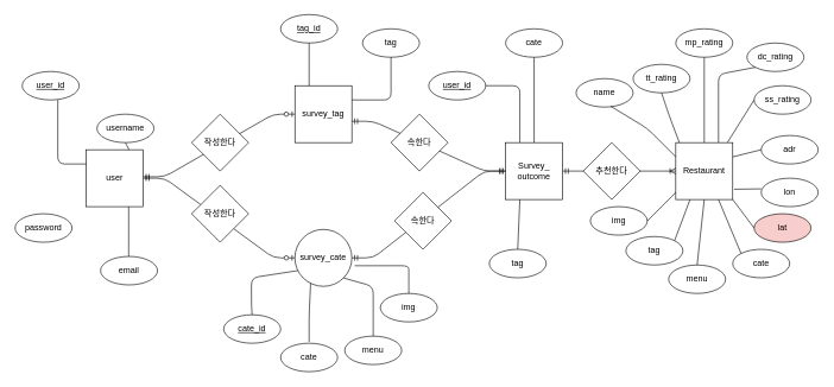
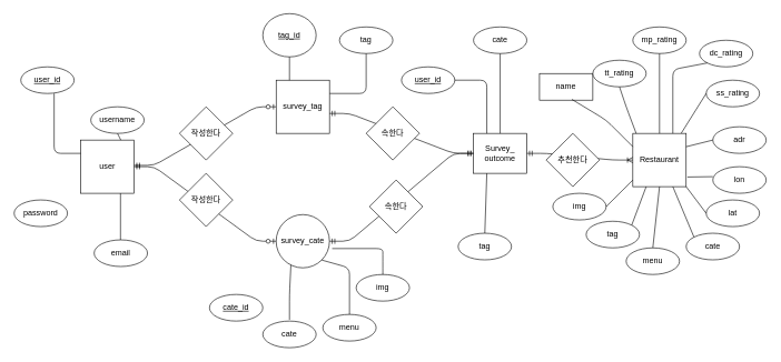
- <mxCell id="4" value="&lt;u&gt;tag_id&lt;/u&gt;" style="ellipse;whiteSpace=wrap;html=1;" parent="1" vertex="1"><mxGeometry x="393" y="20" width="80" height="40" as="geometry" /></mxCell>
+ <mxCell id="4" value="&lt;u&gt;tag_id&lt;/u&gt;" style="ellipse;whiteSpace=wrap;html=1;" parent="1" vertex="1"><mxGeometry x="393" y="20" width="80" height="65" as="geometry" /></mxCell>
- <mxCell id="41" value="name" style="ellipse;whiteSpace=wrap;html=1;" vertex="1" parent="1"><mxGeometry x="808" y="110" width="80" height="40" as="geometry" /></mxCell>
+ <mxCell id="41" value="name" style="whiteSpace=wrap;html=1;rounded=0;" vertex="1" parent="1"><mxGeometry x="808" y="110" width="80" height="40" as="geometry" /></mxCell>
- <mxCell id="23" value="Survey_&lt;br&gt;outcome" style="whiteSpace=wrap;html=1;aspect=fixed;strokeColor=#000000;" vertex="1" parent="1"><mxGeometry x="709" y="200" width="80" height="80" as="geometry" /></mxCell>
+ <mxCell id="23" value="Survey_&lt;br&gt;outcome" style="whiteSpace=wrap;html=1;aspect=fixed;strokeColor=#000000;" vertex="1" parent="1"><mxGeometry x="709" y="200" width="80" height="60" as="geometry" /></mxCell>
- <mxCell id="47" value="lat" style="ellipse;whiteSpace=wrap;html=1;fillColor=#f8cecc;" vertex="1" parent="1"><mxGeometry x="1058" y="300" width="80" height="40" as="geometry" /></mxCell>
+ <mxCell id="47" value="lat" style="ellipse;whiteSpace=wrap;html=1;" vertex="1" parent="1"><mxGeometry x="1058" y="300" width="80" height="40" as="geometry" /></mxCell>
- <mxCell id="39" value="" style="endArrow=none;html=1;exitX=0.5;exitY=0;exitDx=0;exitDy=0;entryX=0;entryY=0.75;entryDx=0;entryDy=0;" edge="1" parent="1" source="38" target="3"><mxGeometry width="50" height="50" relative="1" as="geometry"><mxPoint x="343" y="442" as="sourcePoint" /><mxPoint x="393" y="392" as="targetPoint" /><Array as="points"><mxPoint x="352" y="430" /><mxPoint x="352" y="390" /></Array></mxGeometry></mxCell>
